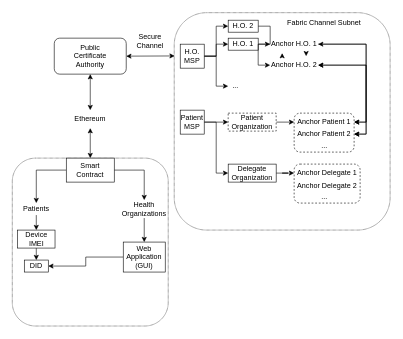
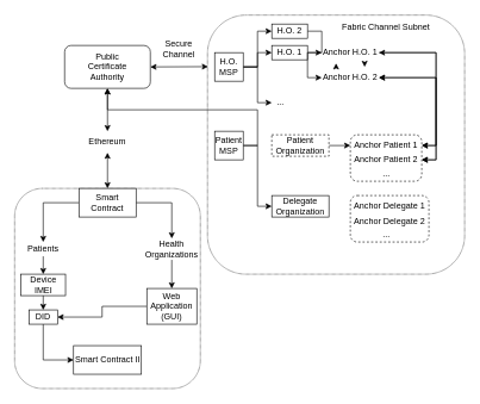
- <mxCell id="42" style="edgeStyle=orthogonalEdgeStyle;rounded=0;orthogonalLoop=1;jettySize=auto;html=1;exitX=1;exitY=0.5;exitDx=0;exitDy=0;entryX=0;entryY=0.5;entryDx=0;entryDy=0;" edge="1" parent="1" source="44" target="46"><mxGeometry relative="1" as="geometry" /></mxCell>
+ <mxCell id="42" style="edgeStyle=orthogonalEdgeStyle;rounded=0;orthogonalLoop=1;jettySize=auto;html=1;exitX=1;exitY=0.5;exitDx=0;exitDy=0;" edge="1" parent="1" source="44" target="2"><mxGeometry relative="1" as="geometry" /></mxCell>
- <mxCell id="51" style="edgeStyle=orthogonalEdgeStyle;rounded=0;orthogonalLoop=1;jettySize=auto;html=1;exitX=1;exitY=0.5;exitDx=0;exitDy=0;" edge="1" parent="1" source="52" target="55"><mxGeometry relative="1" as="geometry" /></mxCell>
+ <mxCell id="20" style="edgeStyle=orthogonalEdgeStyle;rounded=0;orthogonalLoop=1;jettySize=auto;html=1;exitX=0.5;exitY=1;exitDx=0;exitDy=0;entryX=0;entryY=0.5;entryDx=0;entryDy=0;" edge="1" parent="1" source="21" target="22"><mxGeometry relative="1" as="geometry" /></mxCell>
+ <mxCell id="22" value="Smart Contract II" style="rounded=0;whiteSpace=wrap;html=1;" vertex="1" parent="1"><mxGeometry x="102.5" y="483" width="95" height="40" as="geometry" /></mxCell>
